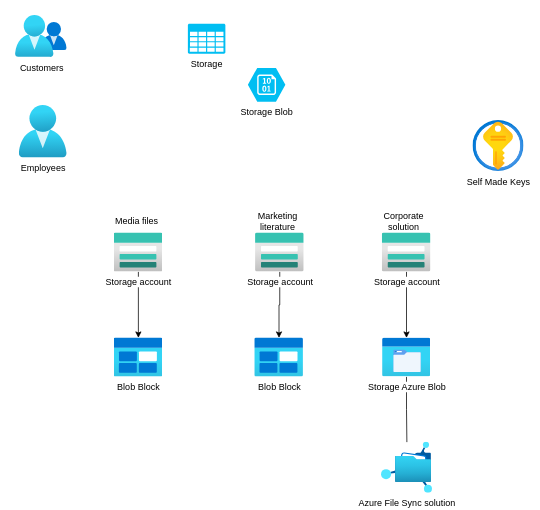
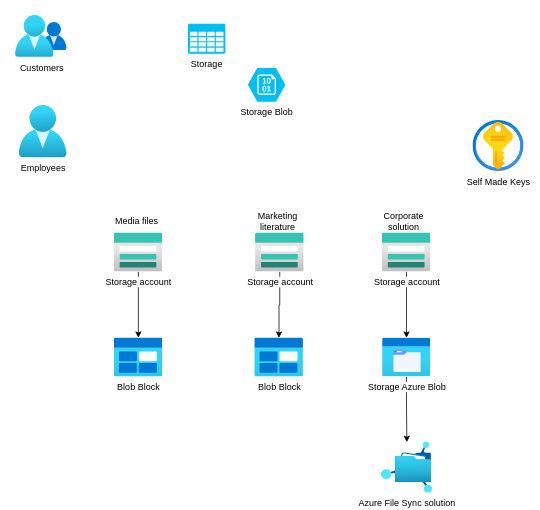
- <mxCell id="9" style="edgeStyle=orthogonalEdgeStyle;rounded=0;orthogonalLoop=1;jettySize=auto;html=1;endArrow=none;" edge="1" parent="1" source="10" target="6"><mxGeometry relative="1" as="geometry" /></mxCell>
+ <mxCell id="9" style="edgeStyle=orthogonalEdgeStyle;rounded=0;orthogonalLoop=1;jettySize=auto;html=1;" edge="1" parent="1" source="10" target="6"><mxGeometry relative="1" as="geometry" /></mxCell>
